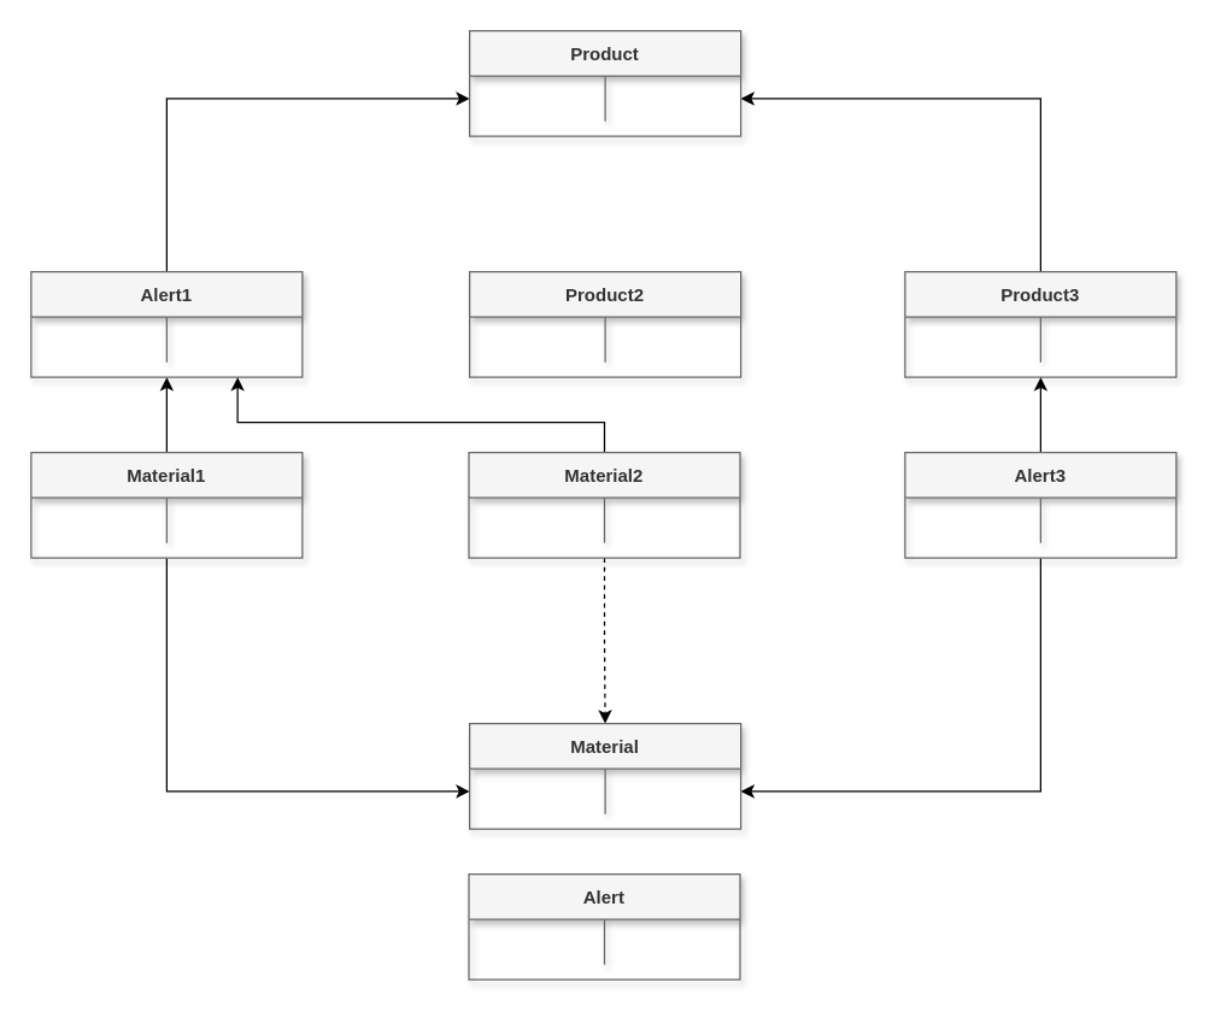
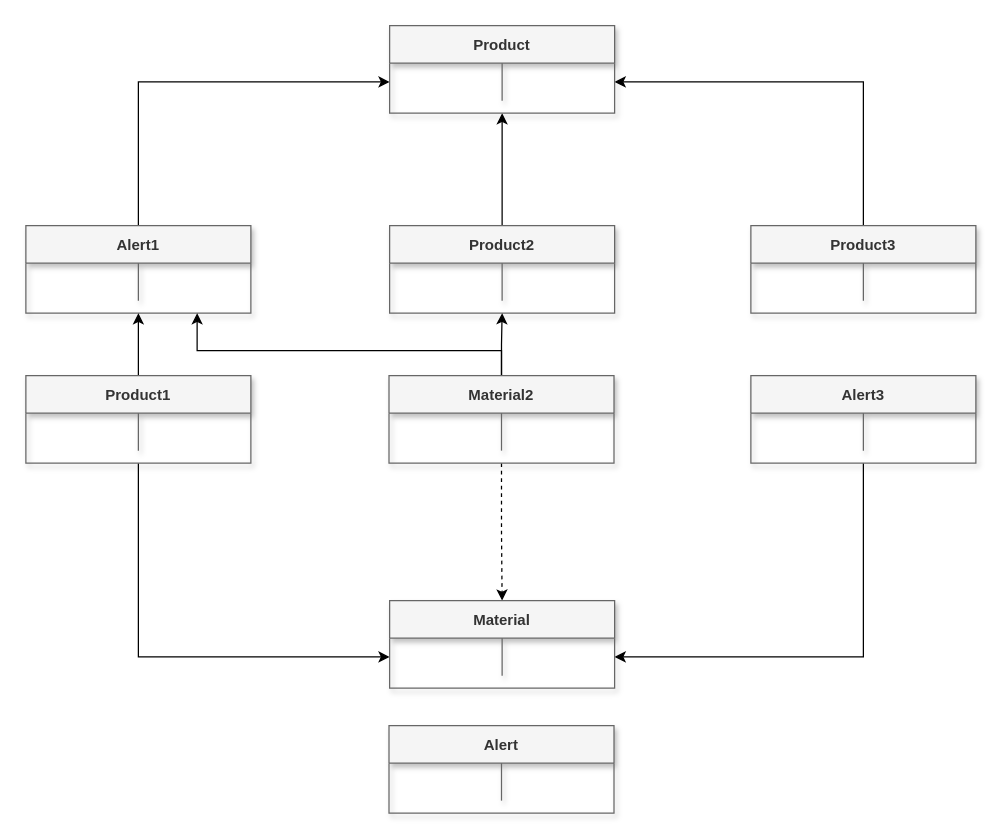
+ <mxCell id="2" style="edgeStyle=orthogonalEdgeStyle;rounded=0;orthogonalLoop=1;jettySize=auto;html=1;entryX=0.5;entryY=1;entryDx=0;entryDy=0;" edge="1" parent="1" source="3" target="40"><mxGeometry relative="1" as="geometry" /></mxCell>
+ <mxCell id="29" style="edgeStyle=orthogonalEdgeStyle;rounded=0;orthogonalLoop=1;jettySize=auto;html=1;entryX=0.5;entryY=1;entryDx=0;entryDy=0;" edge="1" parent="1" source="30" target="3"><mxGeometry relative="1" as="geometry" /></mxCell>
- <mxCell id="22" style="edgeStyle=orthogonalEdgeStyle;rounded=0;orthogonalLoop=1;jettySize=auto;html=1;entryX=0.5;entryY=1;entryDx=0;entryDy=0;" edge="1" parent="1" source="23" target="12"><mxGeometry relative="1" as="geometry" /></mxCell>
- <mxCell id="36" value="Material1" style="shape=table;startSize=30;container=1;collapsible=1;childLayout=tableLayout;fixedRows=1;rowLines=0;fontStyle=1;align=center;resizeLast=1;fillColor=#f5f5f5;strokeColor=#666666;fontColor=#333333;shadow=1;sketch=0;rounded=0;" vertex="1" parent="1"><mxGeometry x="20" y="300" width="180" height="70" as="geometry"><mxRectangle x="335" y="40" width="60" height="30" as="alternateBounds" /></mxGeometry></mxCell>
+ <mxCell id="36" value="Product1" style="shape=table;startSize=30;container=1;collapsible=1;childLayout=tableLayout;fixedRows=1;rowLines=0;fontStyle=1;align=center;resizeLast=1;fillColor=#f5f5f5;strokeColor=#666666;fontColor=#333333;shadow=1;sketch=0;rounded=0;" vertex="1" parent="1"><mxGeometry x="20" y="300" width="180" height="70" as="geometry"><mxRectangle x="335" y="40" width="60" height="30" as="alternateBounds" /></mxGeometry></mxCell>
